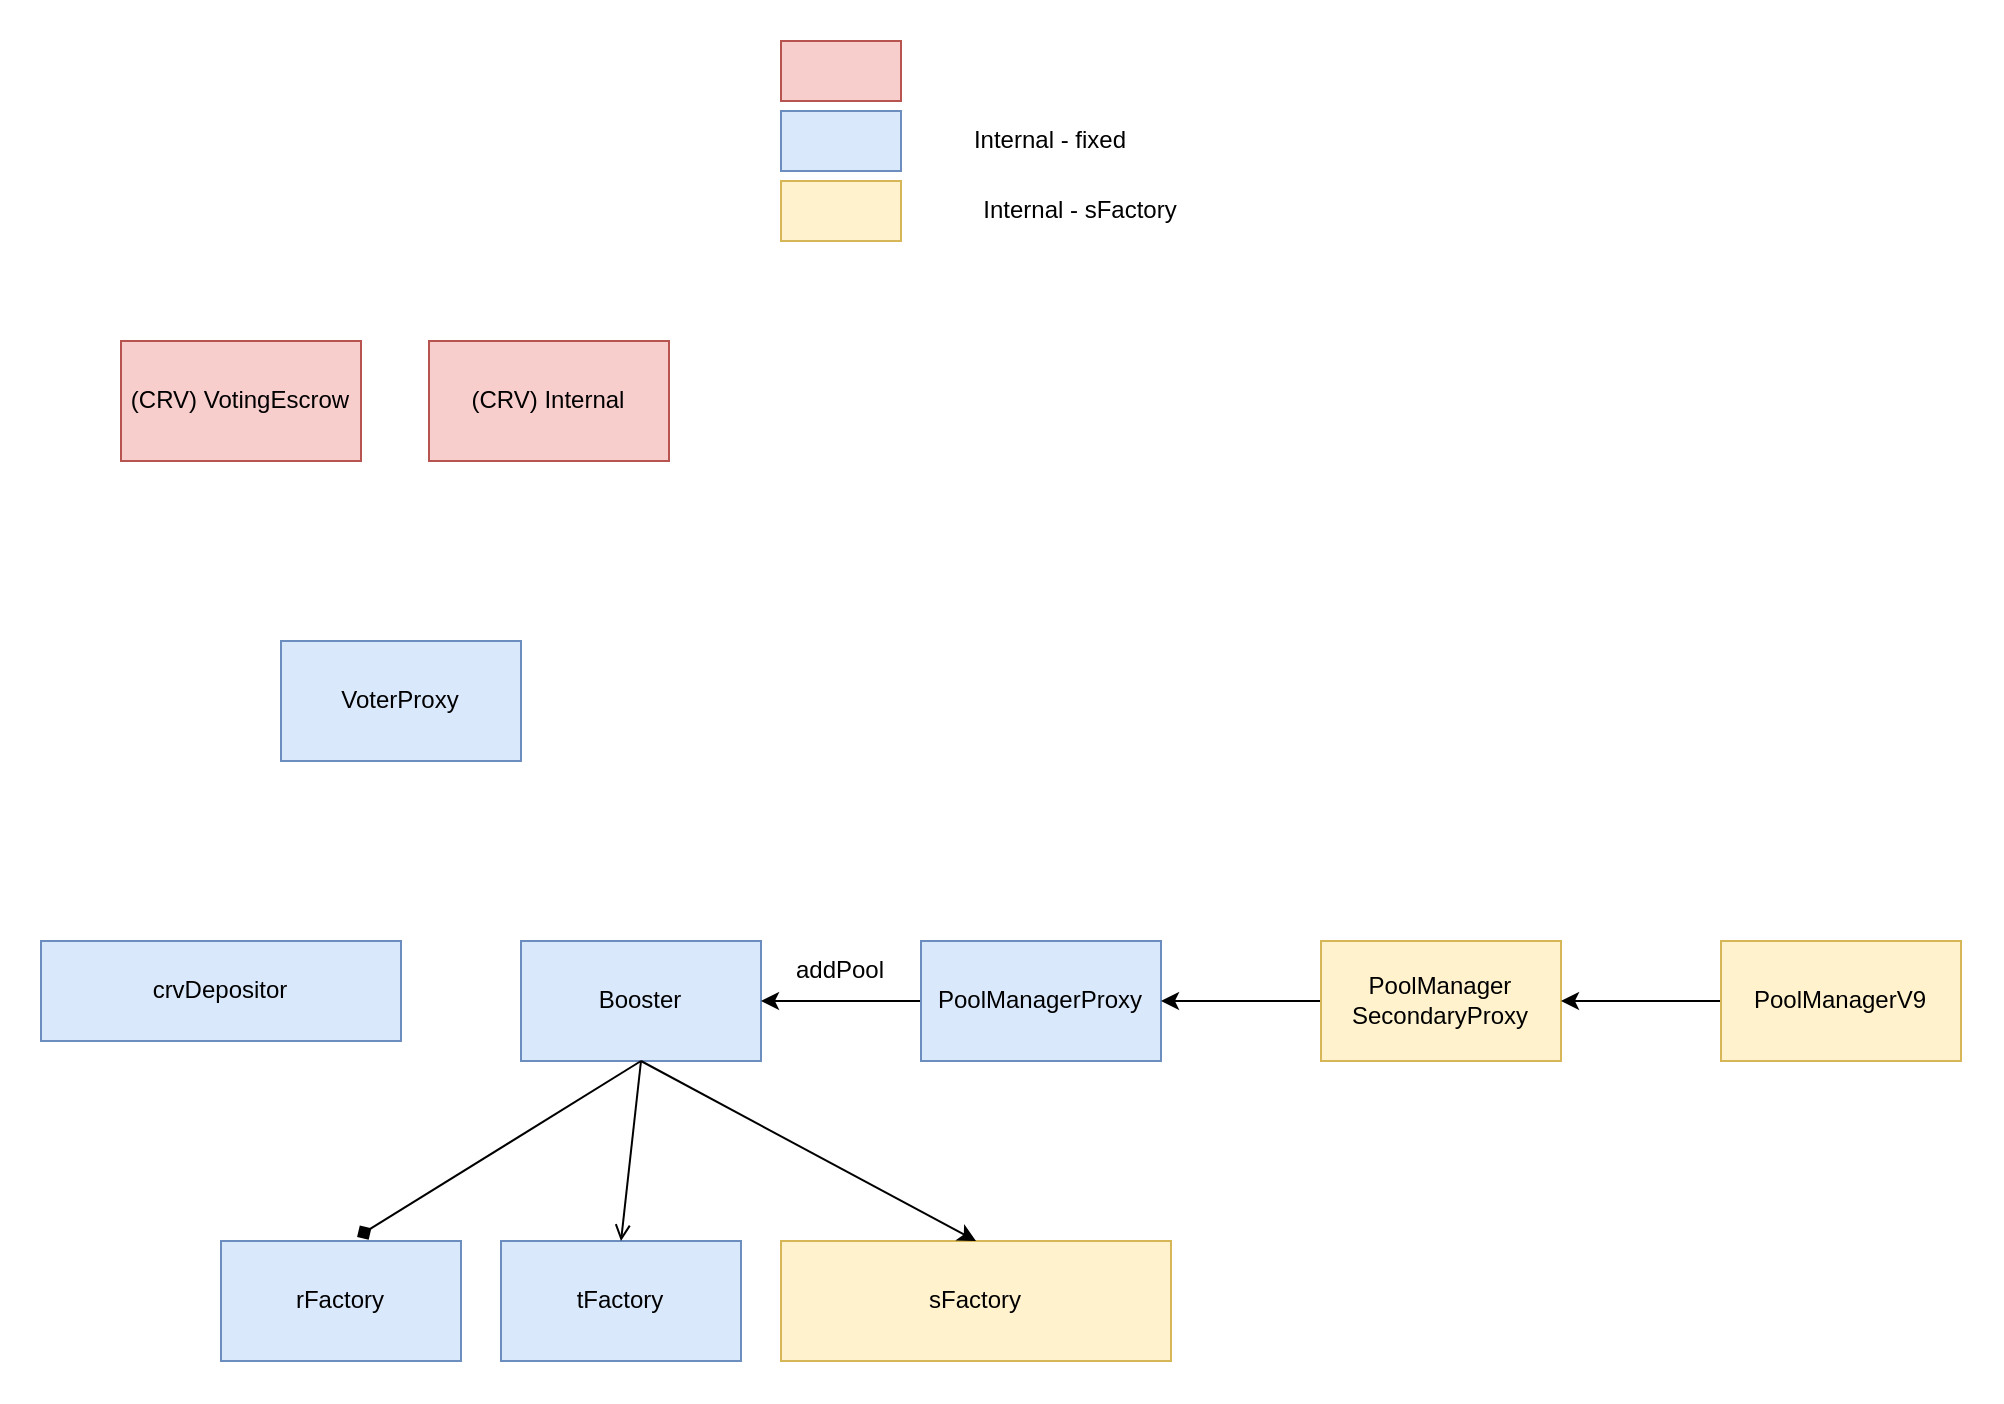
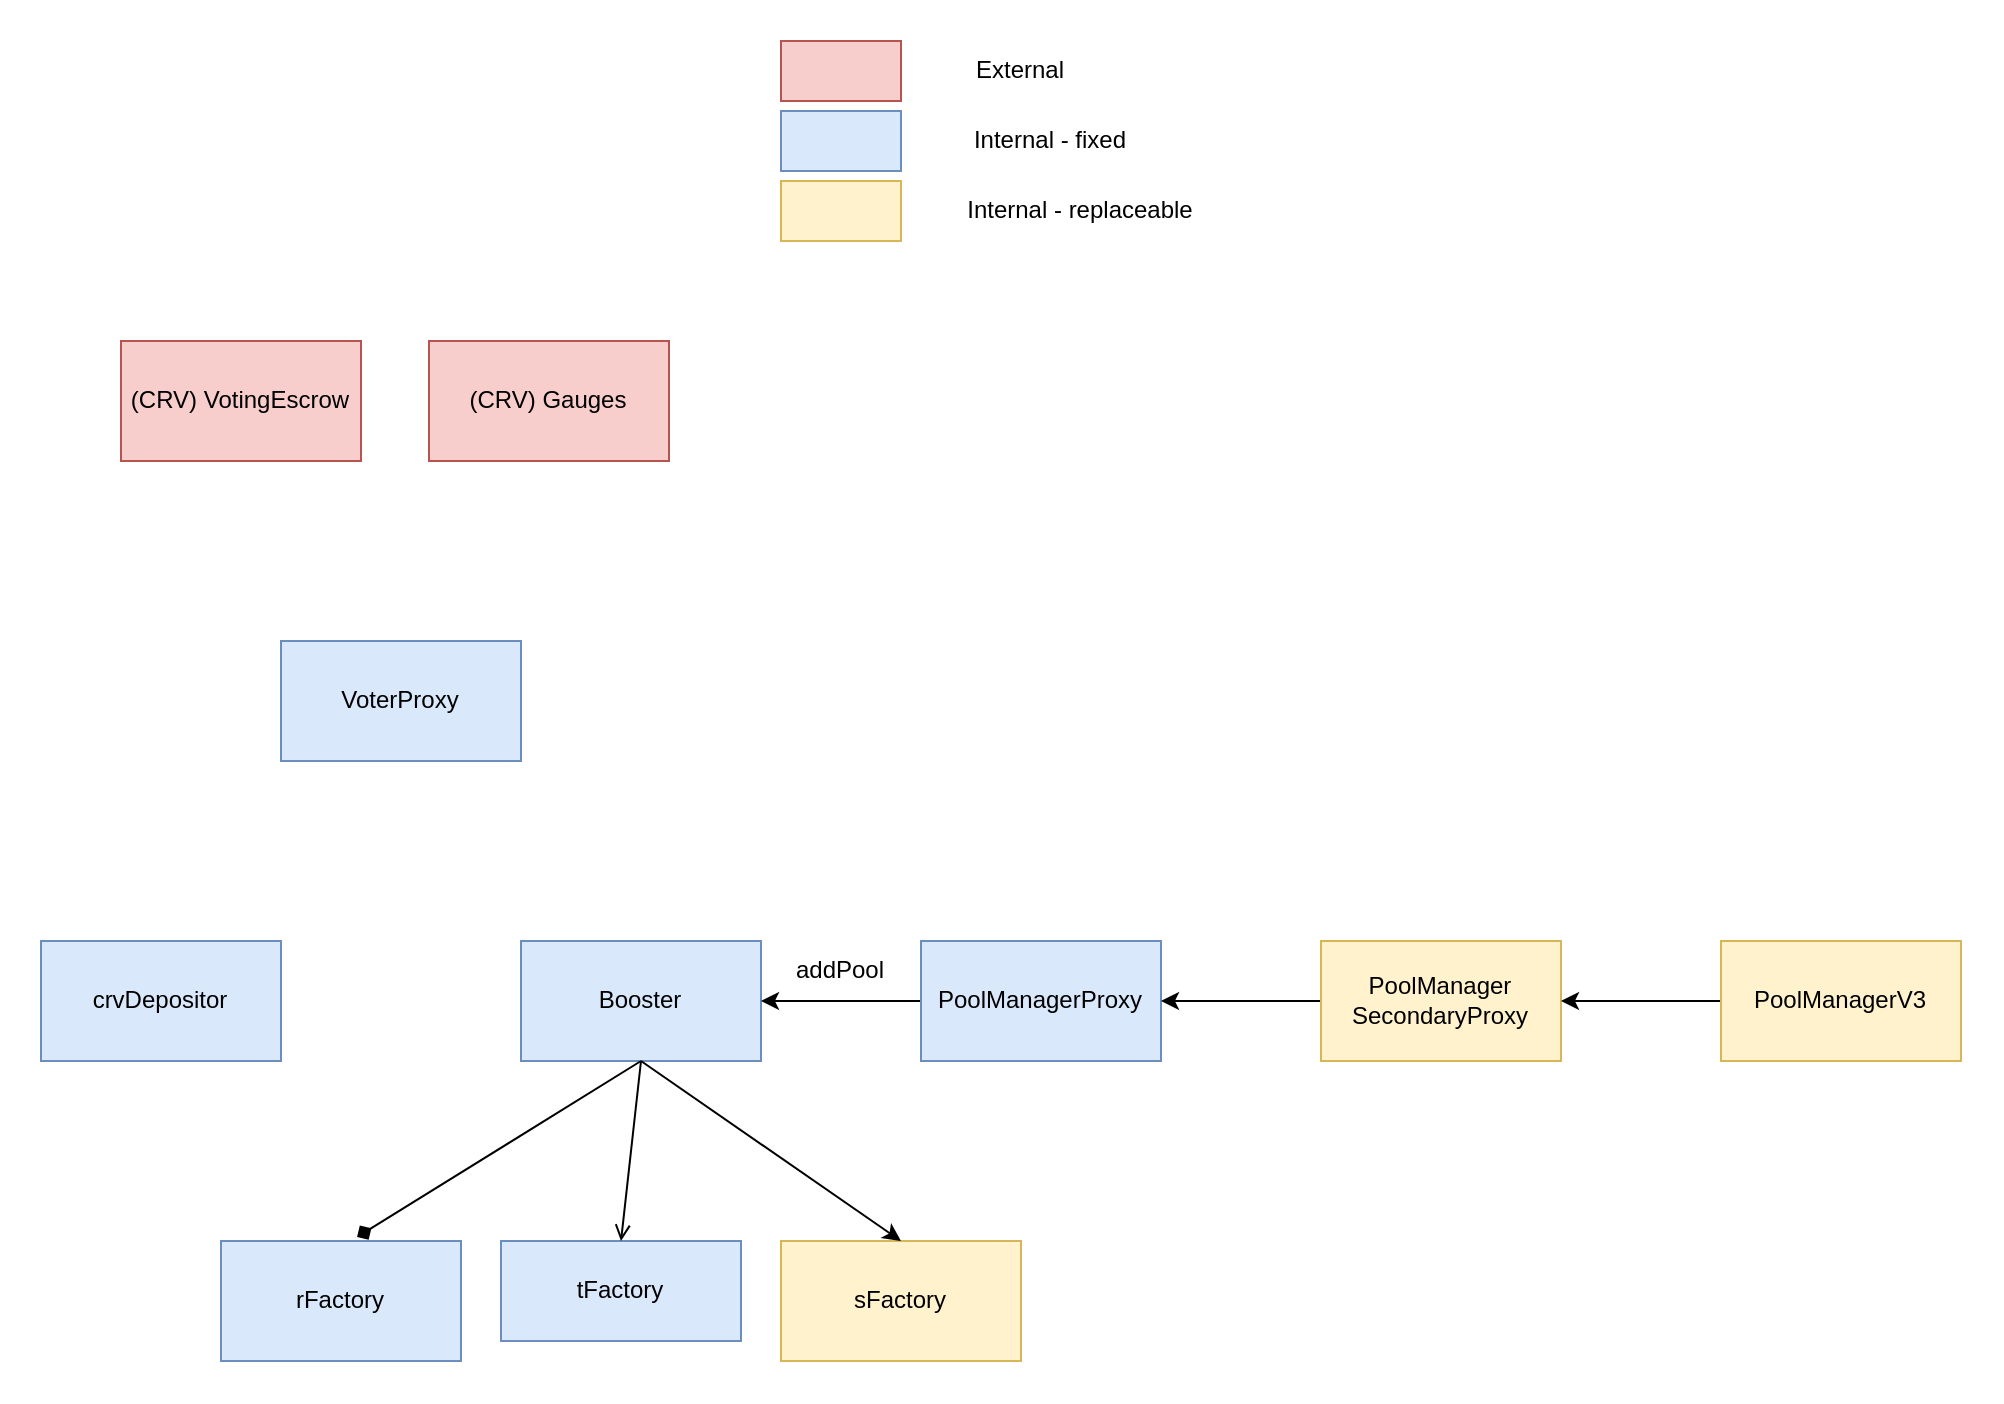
+ <mxCell id="16" value="External" style="text;html=1;strokeColor=none;fillColor=none;align=center;verticalAlign=middle;whiteSpace=wrap;rounded=0;" vertex="1" parent="1"><mxGeometry x="480" y="20" width="60" height="30" as="geometry" /></mxCell>
- <mxCell id="20" value="Internal - sFactory" style="text;html=1;strokeColor=none;fillColor=none;align=center;verticalAlign=middle;whiteSpace=wrap;rounded=0;" vertex="1" parent="1"><mxGeometry x="480" y="90" width="120" height="30" as="geometry" /></mxCell>
+ <mxCell id="20" value="Internal - replaceable" style="text;html=1;strokeColor=none;fillColor=none;align=center;verticalAlign=middle;whiteSpace=wrap;rounded=0;" vertex="1" parent="1"><mxGeometry x="480" y="90" width="120" height="30" as="geometry" /></mxCell>
- <mxCell id="6" value="(CRV) Internal" style="rounded=0;whiteSpace=wrap;html=1;fillColor=#f8cecc;strokeColor=#b85450;" parent="1" vertex="1"><mxGeometry x="214" y="170" width="120" height="60" as="geometry" /></mxCell>
+ <mxCell id="6" value="(CRV) Gauges" style="rounded=0;whiteSpace=wrap;html=1;fillColor=#f8cecc;strokeColor=#b85450;" parent="1" vertex="1"><mxGeometry x="214" y="170" width="120" height="60" as="geometry" /></mxCell>
- <mxCell id="2" value="crvDepositor" style="rounded=0;whiteSpace=wrap;html=1;fillColor=#dae8fc;strokeColor=#6c8ebf;" parent="1" vertex="1"><mxGeometry x="20" y="470" width="180" height="50" as="geometry" /></mxCell>
+ <mxCell id="2" value="crvDepositor" style="rounded=0;whiteSpace=wrap;html=1;fillColor=#dae8fc;strokeColor=#6c8ebf;" parent="1" vertex="1"><mxGeometry x="20" y="470" width="120" height="60" as="geometry" /></mxCell>
- <mxCell id="24" value="PoolManagerV9" style="rounded=0;whiteSpace=wrap;html=1;fillColor=#fff2cc;strokeColor=#d6b656;" vertex="1" parent="1"><mxGeometry x="860" y="470" width="120" height="60" as="geometry" /></mxCell>
+ <mxCell id="24" value="PoolManagerV3" style="rounded=0;whiteSpace=wrap;html=1;fillColor=#fff2cc;strokeColor=#d6b656;" vertex="1" parent="1"><mxGeometry x="860" y="470" width="120" height="60" as="geometry" /></mxCell>
- <mxCell id="9" value="tFactory" style="rounded=0;whiteSpace=wrap;html=1;fillColor=#dae8fc;strokeColor=#6c8ebf;" vertex="1" parent="1"><mxGeometry x="250" y="620" width="120" height="60" as="geometry" /></mxCell>
+ <mxCell id="9" value="tFactory" style="rounded=0;whiteSpace=wrap;html=1;fillColor=#dae8fc;strokeColor=#6c8ebf;" vertex="1" parent="1"><mxGeometry x="250" y="620" width="120" height="50" as="geometry" /></mxCell>
- <mxCell id="10" value="sFactory" style="rounded=0;whiteSpace=wrap;html=1;fillColor=#fff2cc;strokeColor=#d6b656;" vertex="1" parent="1"><mxGeometry x="390" y="620" width="195" height="60" as="geometry" /></mxCell>
+ <mxCell id="10" value="sFactory" style="rounded=0;whiteSpace=wrap;html=1;fillColor=#fff2cc;strokeColor=#d6b656;" vertex="1" parent="1"><mxGeometry x="390" y="620" width="120" height="60" as="geometry" /></mxCell>
